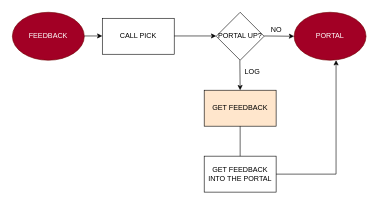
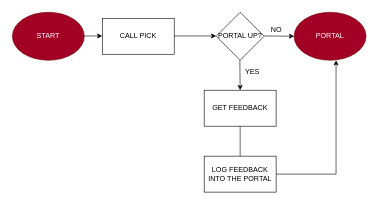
- <mxCell id="2" value="FEEDBACK" style="ellipse;whiteSpace=wrap;html=1;fillColor=#a20025;strokeColor=#6F0000;fontColor=#ffffff;" parent="1" vertex="1"><mxGeometry x="20" y="20" width="120" height="80" as="geometry" /></mxCell>
+ <mxCell id="2" value="START" style="ellipse;whiteSpace=wrap;html=1;fillColor=#a20025;strokeColor=#6F0000;fontColor=#ffffff;" parent="1" vertex="1"><mxGeometry x="20" y="20" width="120" height="80" as="geometry" /></mxCell>
- <mxCell id="11" value="LOG" style="text;html=1;resizable=0;autosize=1;align=center;verticalAlign=middle;points=[];fillColor=none;strokeColor=none;rounded=0;" parent="1" vertex="1"><mxGeometry x="400" y="110" width="40" height="20" as="geometry" /></mxCell>
+ <mxCell id="11" value="YES" style="text;html=1;resizable=0;autosize=1;align=center;verticalAlign=middle;points=[];fillColor=none;strokeColor=none;rounded=0;" parent="1" vertex="1"><mxGeometry x="400" y="110" width="40" height="20" as="geometry" /></mxCell>
- <mxCell id="12" value="GET FEEDBACK" style="rounded=0;whiteSpace=wrap;html=1;fillColor=#ffe6cc;" parent="1" vertex="1"><mxGeometry x="340" y="150" width="120" height="60" as="geometry" /></mxCell>
+ <mxCell id="12" value="GET FEEDBACK" style="rounded=0;whiteSpace=wrap;html=1;" parent="1" vertex="1"><mxGeometry x="340" y="150" width="120" height="60" as="geometry" /></mxCell>
- <mxCell id="14" value="GET FEEDBACK INTO THE PORTAL" style="rounded=0;whiteSpace=wrap;html=1;" parent="1" vertex="1"><mxGeometry x="340" y="260" width="120" height="60" as="geometry" /></mxCell>
+ <mxCell id="14" value="LOG FEEDBACK INTO THE PORTAL" style="rounded=0;whiteSpace=wrap;html=1;" parent="1" vertex="1"><mxGeometry x="340" y="260" width="120" height="60" as="geometry" /></mxCell>
